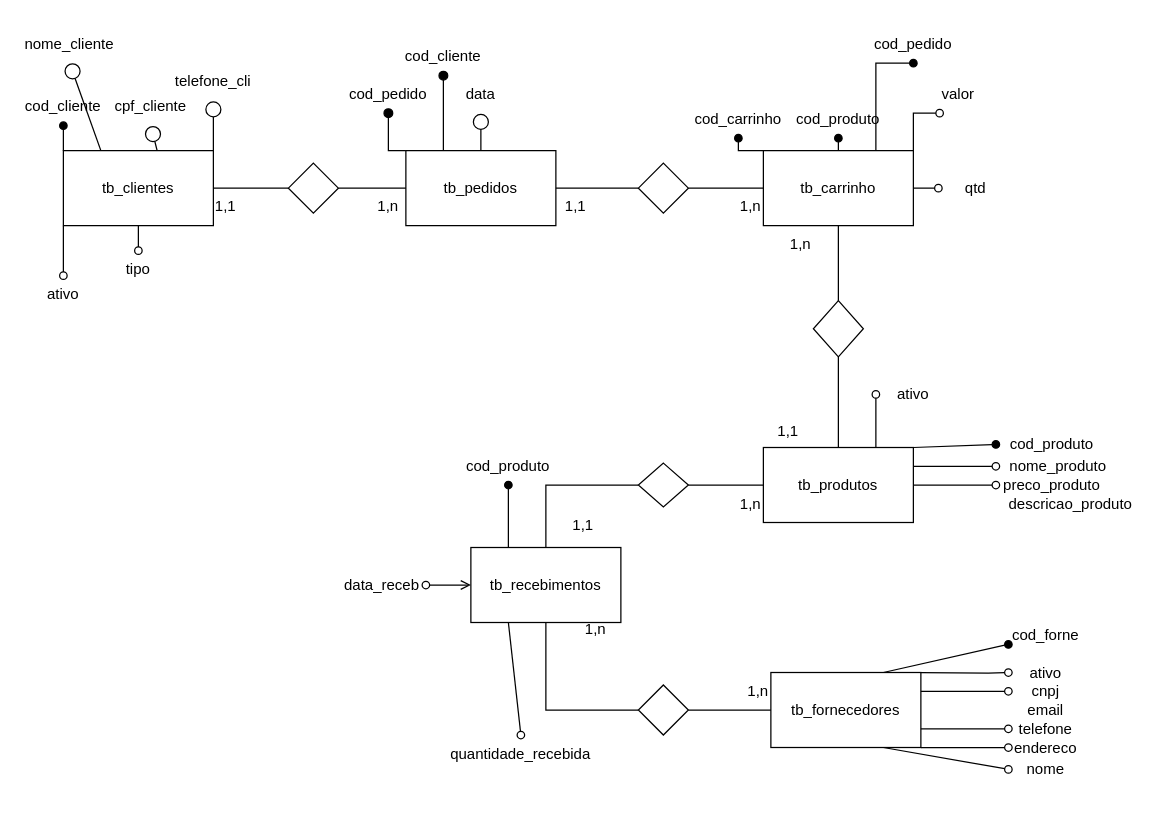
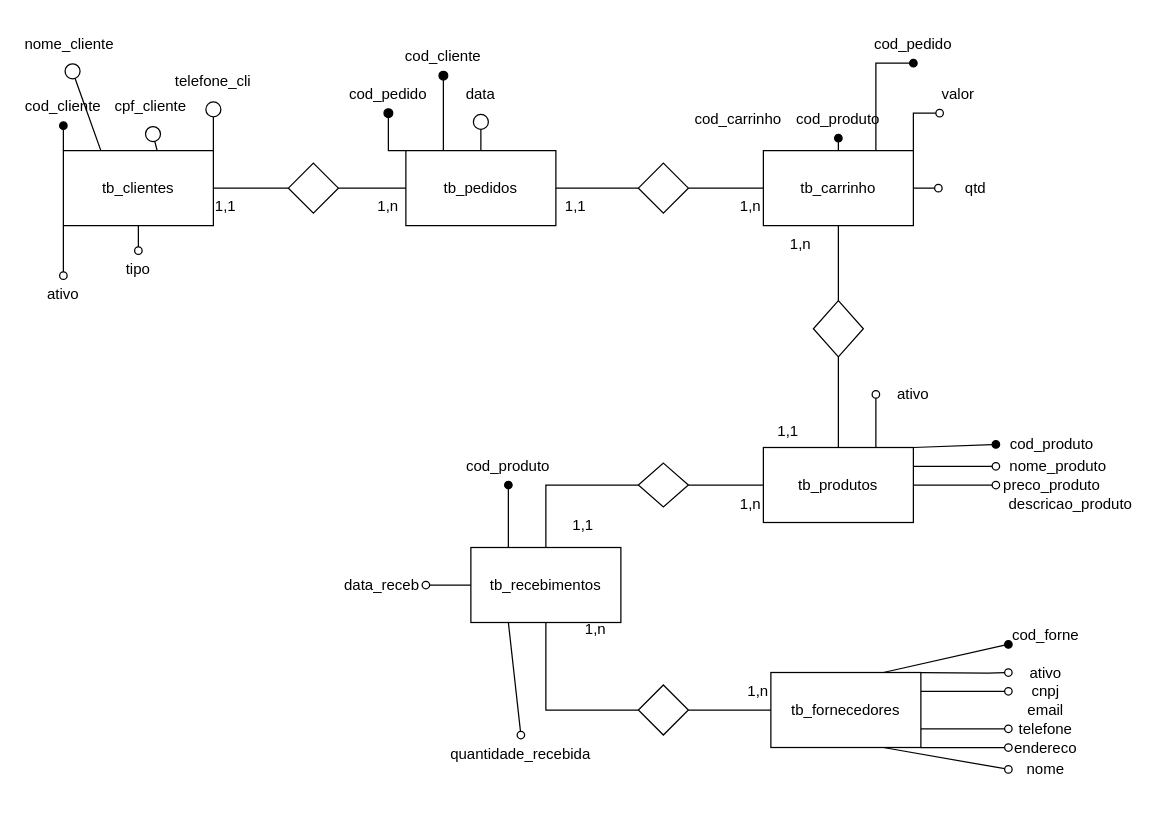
- <mxCell id="48" value="" style="endArrow=none;html=1;rounded=0;startArrow=oval;startFill=1;entryX=0;entryY=0;entryDx=0;entryDy=0;exitX=0.5;exitY=1;exitDx=0;exitDy=0;" parent="1" source="47" target="4" edge="1"><mxGeometry width="50" height="50" relative="1" as="geometry"><mxPoint x="540" y="70" as="sourcePoint" /><mxPoint x="410" y="50" as="targetPoint" /><Array as="points"><mxPoint x="590" y="120" /></Array></mxGeometry></mxCell>
- <mxCell id="63" value="" style="endArrow=open;html=1;rounded=0;startArrow=oval;startFill=0;entryX=0;entryY=0.5;entryDx=0;entryDy=0;exitX=1;exitY=0.5;exitDx=0;exitDy=0;" parent="1" source="59" target="7" edge="1"><mxGeometry width="50" height="50" relative="1" as="geometry"><mxPoint x="341" y="467.5" as="sourcePoint" /><mxPoint x="696" y="387.5" as="targetPoint" /></mxGeometry></mxCell>
+ <mxCell id="63" value="" style="endArrow=none;html=1;rounded=0;startArrow=oval;startFill=0;entryX=0;entryY=0.5;entryDx=0;entryDy=0;exitX=1;exitY=0.5;exitDx=0;exitDy=0;" parent="1" source="59" target="7" edge="1"><mxGeometry width="50" height="50" relative="1" as="geometry"><mxPoint x="341" y="467.5" as="sourcePoint" /><mxPoint x="696" y="387.5" as="targetPoint" /></mxGeometry></mxCell>
